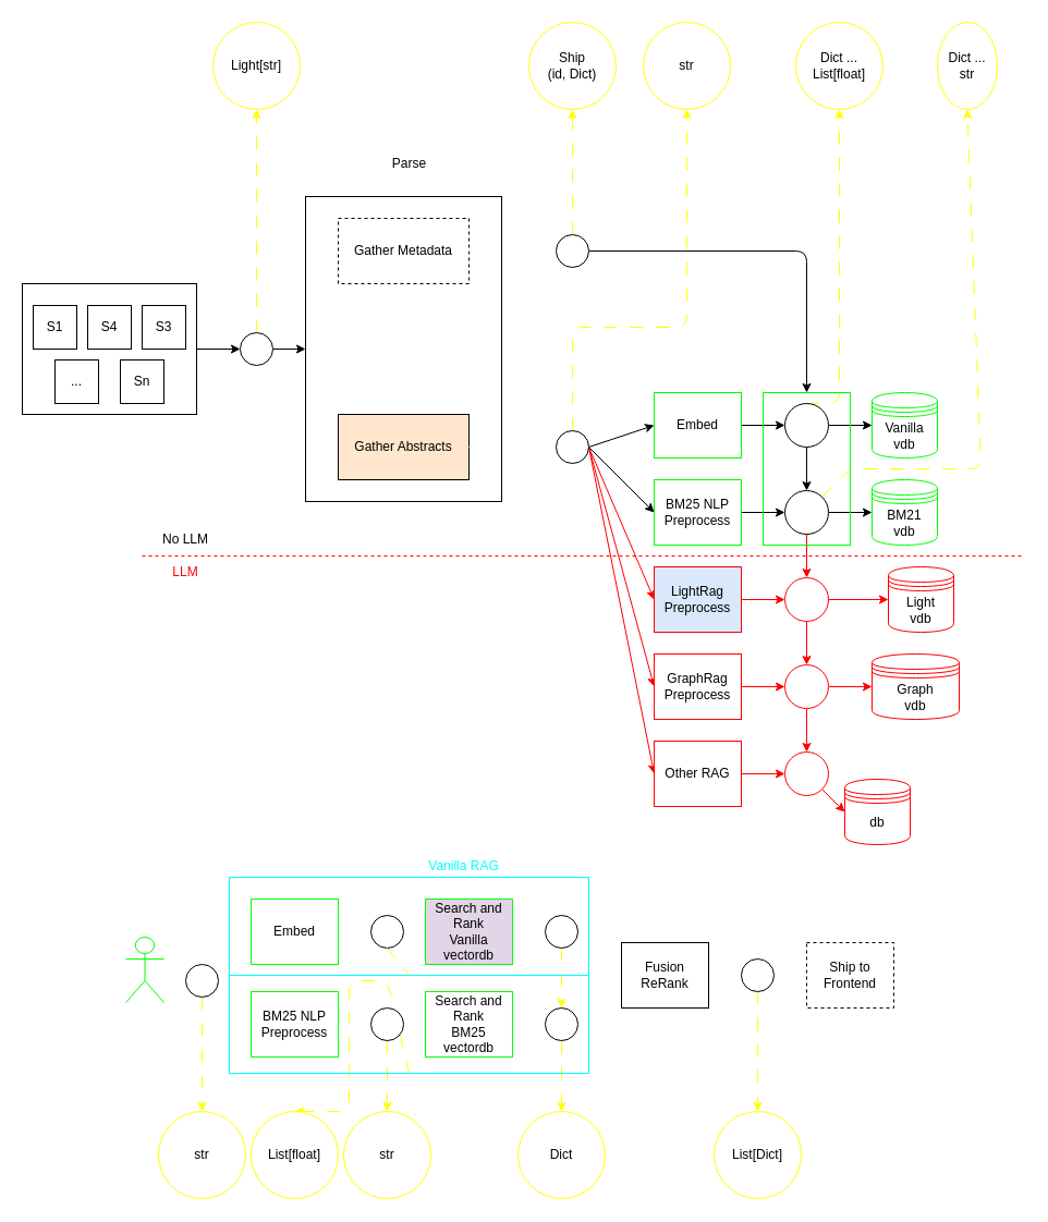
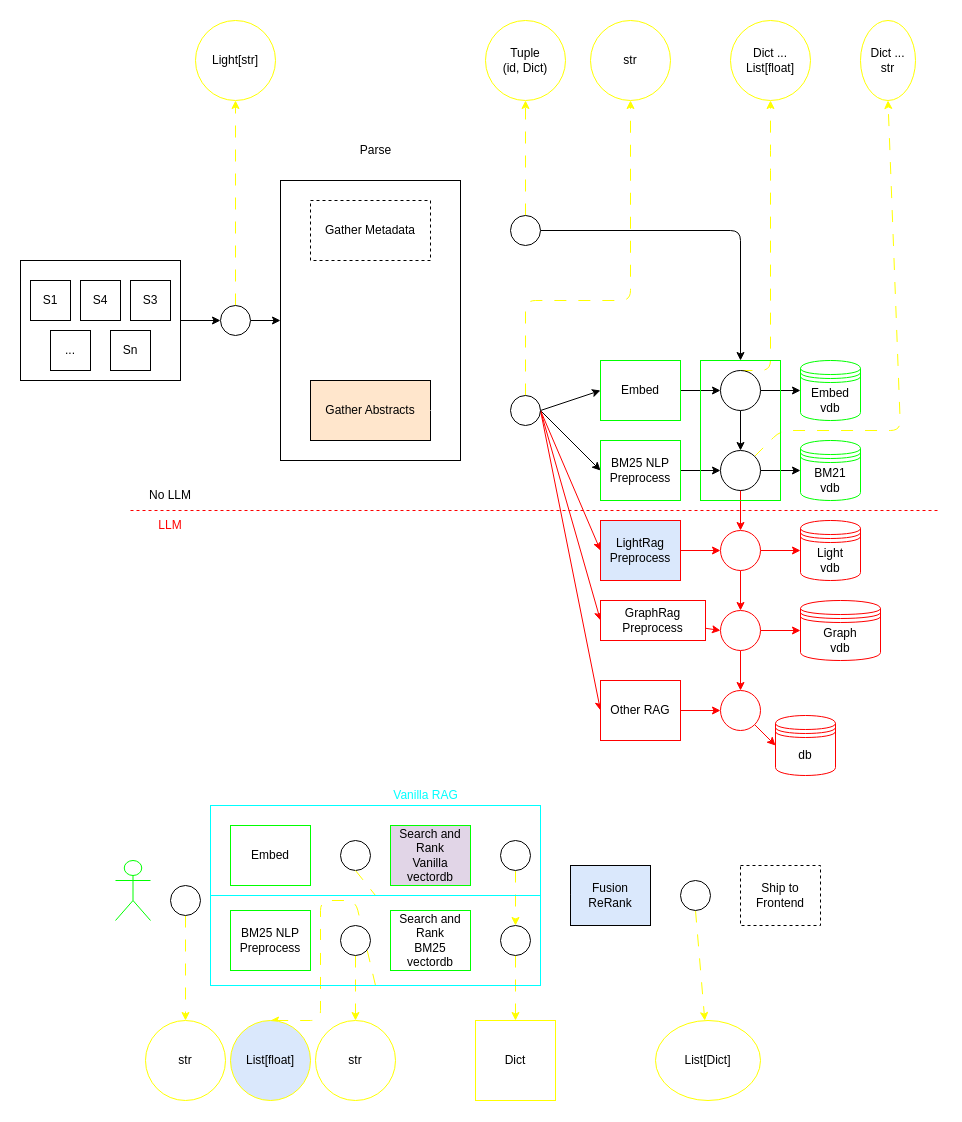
- <mxCell id="67" value="Ship&lt;br&gt;(id, Dict)" style="ellipse;whiteSpace=wrap;html=1;aspect=fixed;strokeColor=#FFFF00;" parent="1" vertex="1"><mxGeometry x="485" y="20" width="80" height="80" as="geometry" /></mxCell>
+ <mxCell id="67" value="Tuple&lt;br&gt;(id, Dict)" style="ellipse;whiteSpace=wrap;html=1;aspect=fixed;strokeColor=#FFFF00;" parent="1" vertex="1"><mxGeometry x="485" y="20" width="80" height="80" as="geometry" /></mxCell>
- <mxCell id="24" value="Vanilla&lt;br&gt;vdb" style="shape=datastore;whiteSpace=wrap;html=1;strokeColor=#00FF00;" parent="1" vertex="1"><mxGeometry x="800" y="360" width="60" height="60" as="geometry" /></mxCell>
+ <mxCell id="24" value="Embed&lt;br&gt;vdb" style="shape=datastore;whiteSpace=wrap;html=1;strokeColor=#00FF00;" parent="1" vertex="1"><mxGeometry x="800" y="360" width="60" height="60" as="geometry" /></mxCell>
- <mxCell id="41" value="Light&lt;br&gt;vdb" style="shape=datastore;whiteSpace=wrap;html=1;strokeColor=#FF0000;" parent="1" vertex="1"><mxGeometry x="815" y="520" width="60" height="60" as="geometry" /></mxCell>
+ <mxCell id="41" value="Light&lt;br&gt;vdb" style="shape=datastore;whiteSpace=wrap;html=1;strokeColor=#FF0000;" parent="1" vertex="1"><mxGeometry x="800" y="520" width="60" height="60" as="geometry" /></mxCell>
- <mxCell id="40" value="GraphRag&lt;br&gt;Preprocess" style="rounded=0;whiteSpace=wrap;html=1;strokeColor=#FF0000;" parent="1" vertex="1"><mxGeometry x="600" y="600" width="80" height="60" as="geometry" /></mxCell>
+ <mxCell id="40" value="GraphRag&lt;br&gt;Preprocess" style="rounded=0;whiteSpace=wrap;html=1;strokeColor=#FF0000;" parent="1" vertex="1"><mxGeometry x="600" y="600" width="105" height="40" as="geometry" /></mxCell>
- <mxCell id="92" value="Fusion ReRank" style="rounded=0;whiteSpace=wrap;html=1;" parent="1" vertex="1"><mxGeometry x="570" y="865" width="80" height="60" as="geometry" /></mxCell>
+ <mxCell id="92" value="Fusion ReRank" style="rounded=0;whiteSpace=wrap;html=1;fillColor=#dae8fc;" parent="1" vertex="1"><mxGeometry x="570" y="865" width="80" height="60" as="geometry" /></mxCell>
- <mxCell id="104" value="List[float]" style="ellipse;whiteSpace=wrap;html=1;aspect=fixed;strokeColor=#FFFF00;" parent="1" vertex="1"><mxGeometry x="230" y="1020" width="80" height="80" as="geometry" /></mxCell>
+ <mxCell id="104" value="List[float]" style="ellipse;whiteSpace=wrap;html=1;aspect=fixed;strokeColor=#FFFF00;fillColor=#dae8fc;" parent="1" vertex="1"><mxGeometry x="230" y="1020" width="80" height="80" as="geometry" /></mxCell>
- <mxCell id="106" value="Dict" style="ellipse;whiteSpace=wrap;html=1;aspect=fixed;strokeColor=#FFFF00;" parent="1" vertex="1"><mxGeometry x="475" y="1020" width="80" height="80" as="geometry" /></mxCell>
+ <mxCell id="106" value="Dict" style="whiteSpace=wrap;html=1;aspect=fixed;strokeColor=#FFFF00;rounded=0;" parent="1" vertex="1"><mxGeometry x="475" y="1020" width="80" height="80" as="geometry" /></mxCell>
- <mxCell id="107" value="List[Dict]" style="ellipse;whiteSpace=wrap;html=1;aspect=fixed;strokeColor=#FFFF00;" parent="1" vertex="1"><mxGeometry x="655" y="1020" width="80" height="80" as="geometry" /></mxCell>
+ <mxCell id="107" value="List[Dict]" style="ellipse;whiteSpace=wrap;html=1;aspect=fixed;strokeColor=#FFFF00;" parent="1" vertex="1"><mxGeometry x="655" y="1020" width="105" height="80" as="geometry" /></mxCell>
